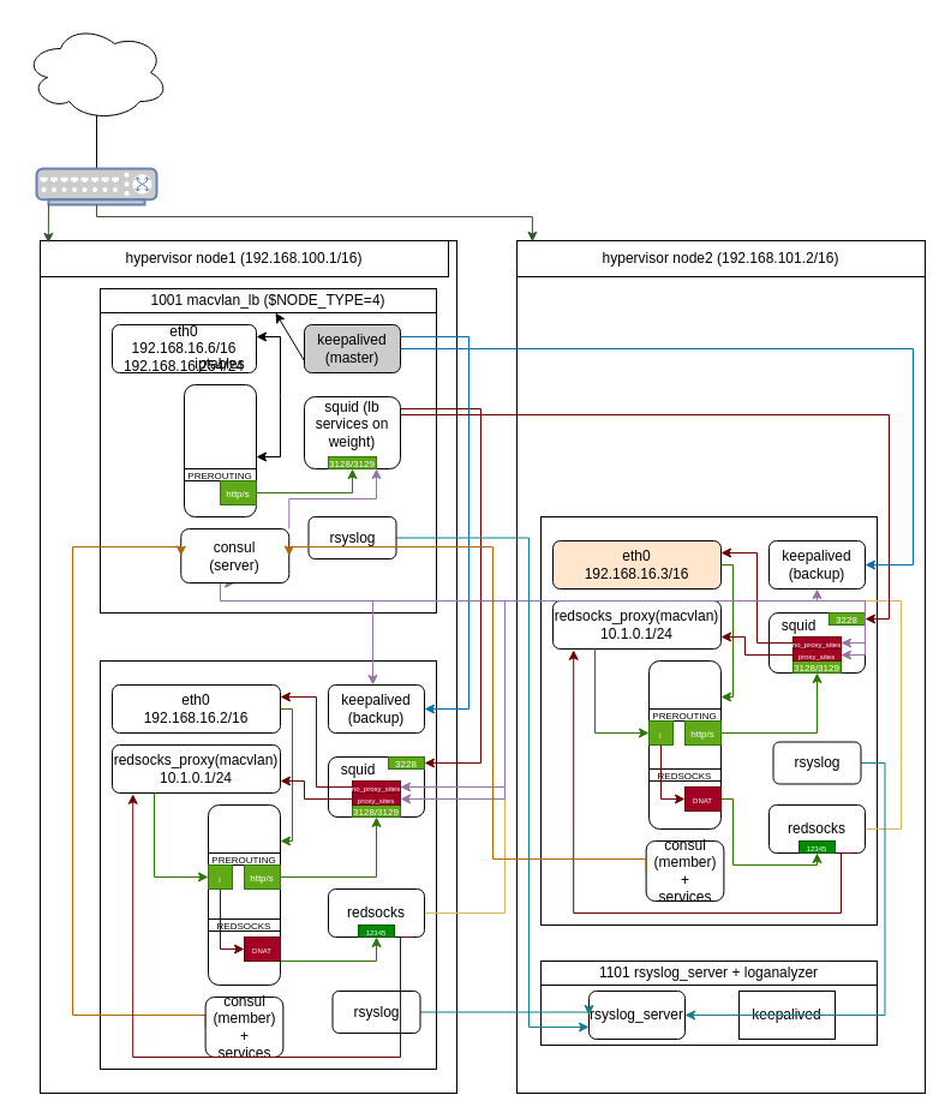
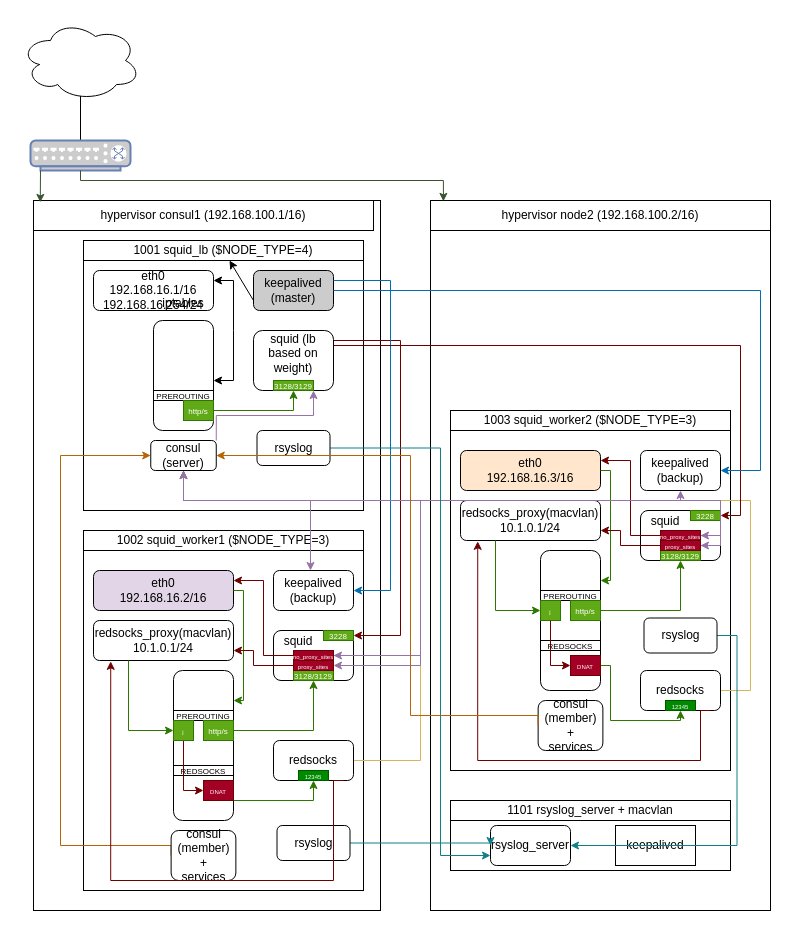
- <mxCell id="77" value="hypervisor node1 (192.168.100.1/16)" style="rounded=0;whiteSpace=wrap;html=1;" vertex="1" parent="1"><mxGeometry x="33" y="200" width="340" height="30" as="geometry" /></mxCell>
+ <mxCell id="77" value="hypervisor consul1 (192.168.100.1/16)" style="rounded=0;whiteSpace=wrap;html=1;" vertex="1" parent="1"><mxGeometry x="33" y="200" width="340" height="30" as="geometry" /></mxCell>
- <mxCell id="78" value="hypervisor node2 (192.168.101.2/16)" style="rounded=0;whiteSpace=wrap;html=1;" vertex="1" parent="1"><mxGeometry x="430" y="200" width="340" height="30" as="geometry" /></mxCell>
+ <mxCell id="78" value="hypervisor node2 (192.168.100.2/16)" style="rounded=0;whiteSpace=wrap;html=1;" vertex="1" parent="1"><mxGeometry x="430" y="200" width="340" height="30" as="geometry" /></mxCell>
- <mxCell id="15" value="1001 macvlan_lb ($NODE_TYPE=4)" style="rounded=0;whiteSpace=wrap;html=1;" vertex="1" parent="1"><mxGeometry x="83" y="240" width="280" height="20" as="geometry" /></mxCell>
+ <mxCell id="15" value="1001 squid_lb ($NODE_TYPE=4)" style="rounded=0;whiteSpace=wrap;html=1;" vertex="1" parent="1"><mxGeometry x="83" y="240" width="280" height="20" as="geometry" /></mxCell>
- <mxCell id="6" value="eth0&lt;div&gt;192.168.16.6/16&lt;/div&gt;&lt;div&gt;192.168.16.254/24&lt;/div&gt;" style="rounded=1;whiteSpace=wrap;html=1;" vertex="1" parent="1"><mxGeometry x="93" y="270" width="120" height="40" as="geometry" /></mxCell>
+ <mxCell id="6" value="eth0&lt;div&gt;192.168.16.1/16&lt;/div&gt;&lt;div&gt;192.168.16.254/24&lt;/div&gt;" style="rounded=1;whiteSpace=wrap;html=1;" vertex="1" parent="1"><mxGeometry x="93" y="270" width="120" height="40" as="geometry" /></mxCell>
- <mxCell id="10" value="squid (lb services on weight)&lt;div&gt;&lt;br&gt;&lt;/div&gt;" style="rounded=1;whiteSpace=wrap;html=1;" vertex="1" parent="1"><mxGeometry x="253" y="330" width="80" height="60" as="geometry" /></mxCell>
+ <mxCell id="10" value="squid (lb based on weight)&lt;div&gt;&lt;br&gt;&lt;/div&gt;" style="rounded=1;whiteSpace=wrap;html=1;" vertex="1" parent="1"><mxGeometry x="253" y="330" width="80" height="60" as="geometry" /></mxCell>
+ <mxCell id="47" value="1003 squid_worker2 ($NODE_TYPE=3)" style="rounded=0;whiteSpace=wrap;html=1;" vertex="1" parent="1"><mxGeometry x="450" y="410" width="280" height="20" as="geometry" /></mxCell>
- <mxCell id="89" value="consul&lt;br&gt;(server)" style="rounded=1;whiteSpace=wrap;html=1;" vertex="1" parent="1"><mxGeometry x="150.25" y="440" width="90" height="45" as="geometry" /></mxCell>
+ <mxCell id="89" value="consul&lt;br&gt;(server)" style="rounded=1;whiteSpace=wrap;html=1;" vertex="1" parent="1"><mxGeometry x="150.25" y="440" width="65.5" height="30" as="geometry" /></mxCell>
+ <mxCell id="14" value="1002 squid_worker1 ($NODE_TYPE=3)" style="rounded=0;whiteSpace=wrap;html=1;" vertex="1" parent="1"><mxGeometry x="83" y="530" width="280" height="20" as="geometry" /></mxCell>
- <mxCell id="16" value="eth0&lt;div&gt;192.168.16.2/16&lt;/div&gt;" style="rounded=1;whiteSpace=wrap;html=1;" vertex="1" parent="1"><mxGeometry x="93" y="570" width="140" height="40" as="geometry" /></mxCell>
+ <mxCell id="16" value="eth0&lt;div&gt;192.168.16.2/16&lt;/div&gt;" style="rounded=1;whiteSpace=wrap;html=1;fillColor=#e1d5e7;" vertex="1" parent="1"><mxGeometry x="93" y="570" width="140" height="40" as="geometry" /></mxCell>
- <mxCell id="94" value="1101 rsyslog_server + loganalyzer" style="rounded=0;whiteSpace=wrap;html=1;" vertex="1" parent="1"><mxGeometry x="450" y="800" width="280" height="20" as="geometry" /></mxCell>
+ <mxCell id="94" value="1101 rsyslog_server + macvlan" style="rounded=0;whiteSpace=wrap;html=1;" vertex="1" parent="1"><mxGeometry x="450" y="800" width="280" height="20" as="geometry" /></mxCell>
